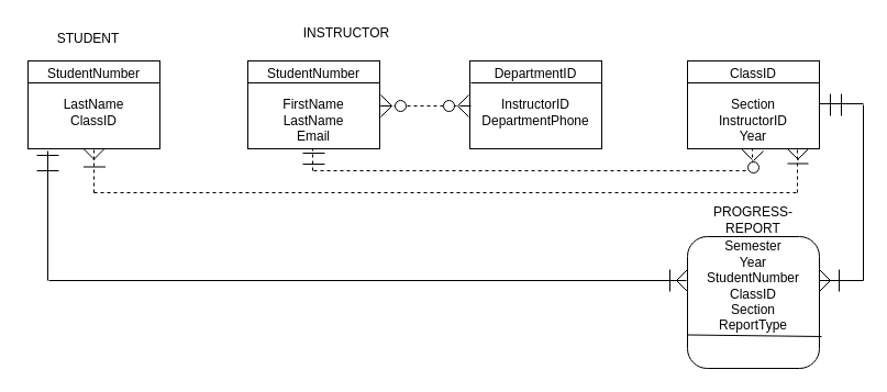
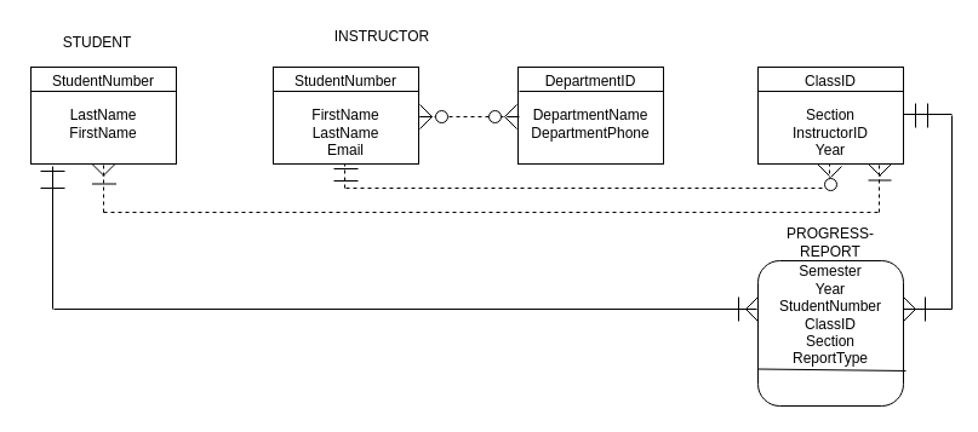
- <mxCell id="9" value="StudentNumber&lt;br&gt;&lt;br&gt;LastName&lt;br&gt;ClassID&lt;br&gt;&amp;nbsp;" style="text;html=1;strokeColor=none;fillColor=none;align=center;verticalAlign=middle;whiteSpace=wrap;rounded=0;" vertex="1" parent="1"><mxGeometry x="25" y="55" width="120" height="80" as="geometry" /></mxCell>
+ <mxCell id="9" value="StudentNumber&lt;br&gt;&lt;br&gt;LastName&lt;br&gt;FirstName&lt;br&gt;&amp;nbsp;" style="text;html=1;strokeColor=none;fillColor=none;align=center;verticalAlign=middle;whiteSpace=wrap;rounded=0;" vertex="1" parent="1"><mxGeometry x="25" y="55" width="120" height="80" as="geometry" /></mxCell>
- <mxCell id="11" value="DepartmentID&lt;br&gt;&lt;br&gt;InstructorID&lt;br&gt;DepartmentPhone&lt;br&gt;&amp;nbsp;" style="text;html=1;strokeColor=none;fillColor=none;align=center;verticalAlign=middle;whiteSpace=wrap;rounded=0;" vertex="1" parent="1"><mxGeometry x="427" y="55" width="120" height="80" as="geometry" /></mxCell>
+ <mxCell id="11" value="DepartmentID&lt;br&gt;&lt;br&gt;DepartmentName&lt;br&gt;DepartmentPhone&lt;br&gt;&amp;nbsp;" style="text;html=1;strokeColor=none;fillColor=none;align=center;verticalAlign=middle;whiteSpace=wrap;rounded=0;" vertex="1" parent="1"><mxGeometry x="427" y="55" width="120" height="80" as="geometry" /></mxCell>
